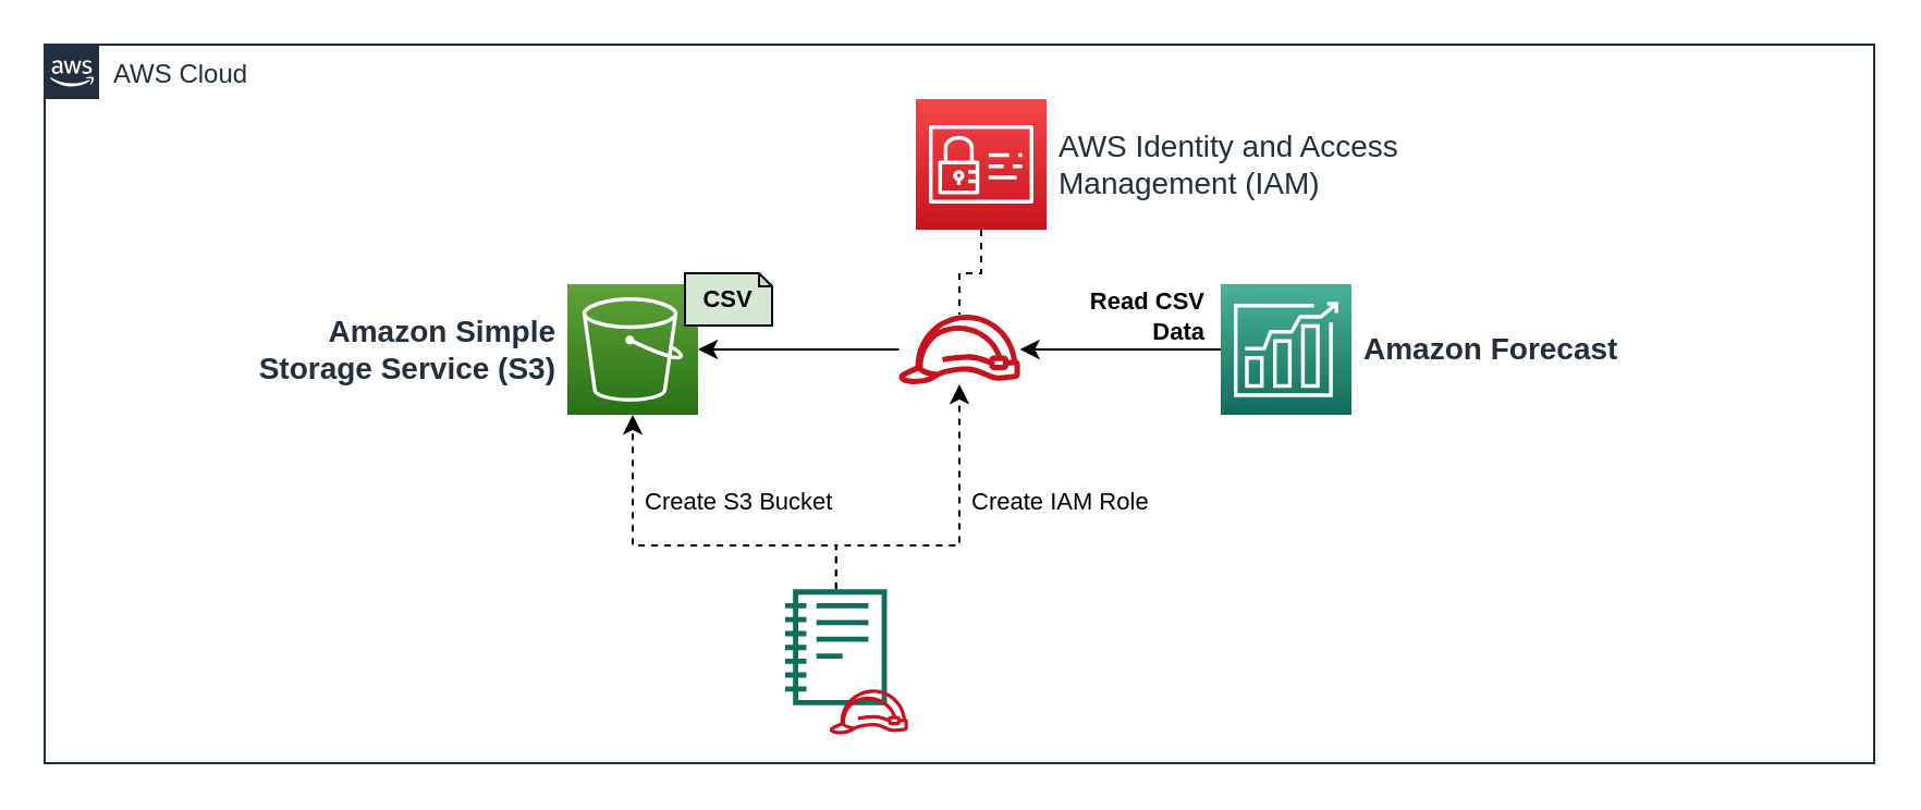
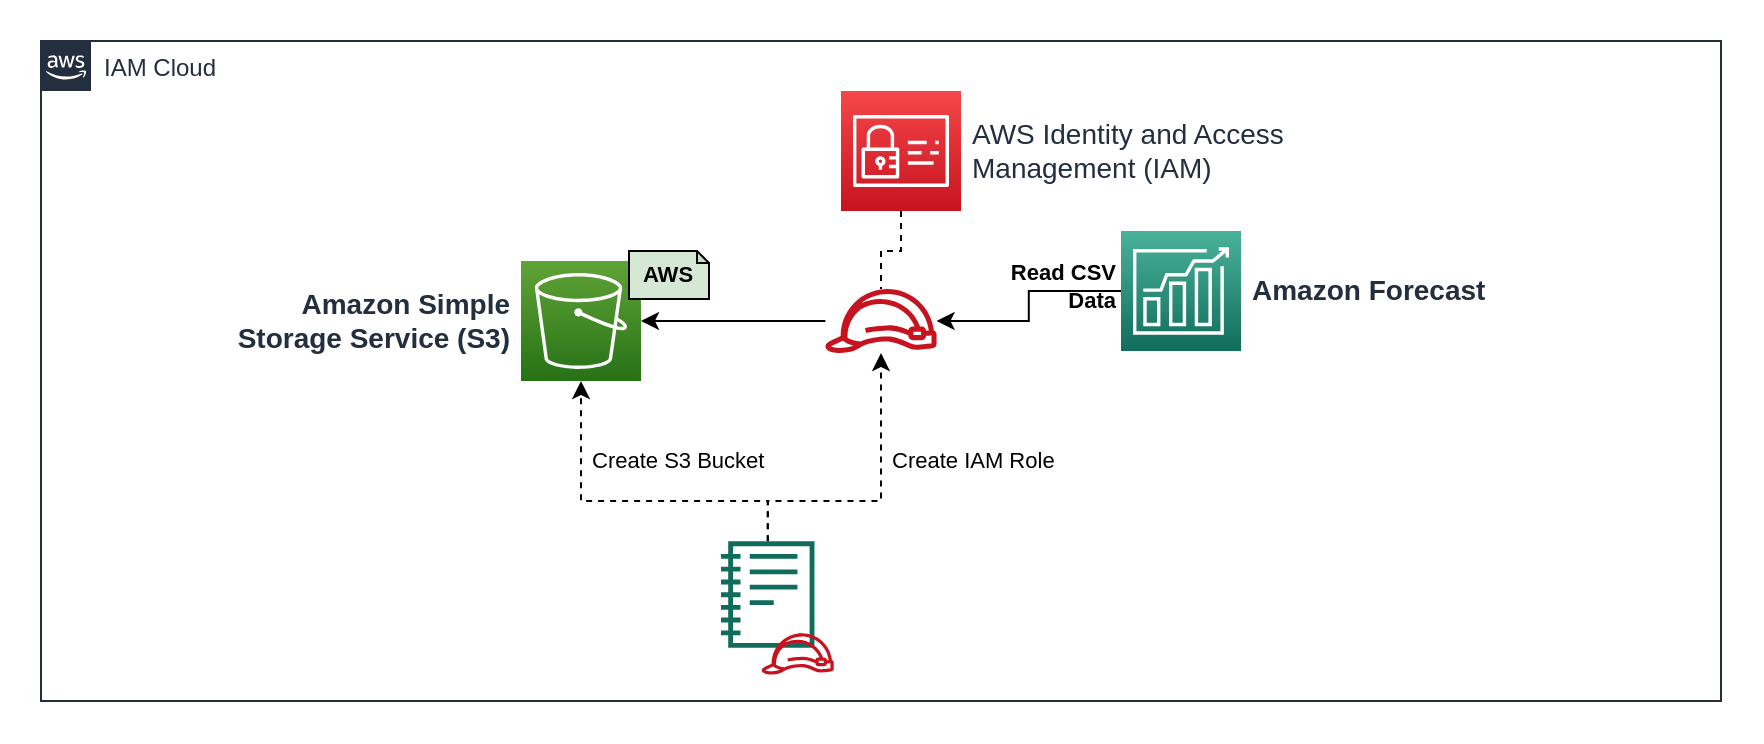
- <mxCell id="2" value="AWS Cloud" style="points=[[0,0],[0.25,0],[0.5,0],[0.75,0],[1,0],[1,0.25],[1,0.5],[1,0.75],[1,1],[0.75,1],[0.5,1],[0.25,1],[0,1],[0,0.75],[0,0.5],[0,0.25]];outlineConnect=0;gradientColor=none;html=1;whiteSpace=wrap;fontSize=12;fontStyle=0;shape=mxgraph.aws4.group;grIcon=mxgraph.aws4.group_aws_cloud_alt;strokeColor=#232F3E;fillColor=none;verticalAlign=top;align=left;spacingLeft=30;fontColor=#232F3E;dashed=0;labelBackgroundColor=none;" vertex="1" parent="1"><mxGeometry x="20" y="20" width="840" height="330" as="geometry" /></mxCell>
+ <mxCell id="2" value="IAM Cloud" style="points=[[0,0],[0.25,0],[0.5,0],[0.75,0],[1,0],[1,0.25],[1,0.5],[1,0.75],[1,1],[0.75,1],[0.5,1],[0.25,1],[0,1],[0,0.75],[0,0.5],[0,0.25]];outlineConnect=0;gradientColor=none;html=1;whiteSpace=wrap;fontSize=12;fontStyle=0;shape=mxgraph.aws4.group;grIcon=mxgraph.aws4.group_aws_cloud_alt;strokeColor=#232F3E;fillColor=none;verticalAlign=top;align=left;spacingLeft=30;fontColor=#232F3E;dashed=0;labelBackgroundColor=none;" vertex="1" parent="1"><mxGeometry x="20" y="20" width="840" height="330" as="geometry" /></mxCell>
- <mxCell id="15" value="CSV" style="shape=note;whiteSpace=wrap;html=1;backgroundOutline=1;darkOpacity=0.05;labelBackgroundColor=none;fontSize=11;align=center;size=6;fontStyle=1;fillColor=#D5E8D4;" vertex="1" parent="1"><mxGeometry x="314" y="125" width="40" height="24" as="geometry" /></mxCell>
+ <mxCell id="15" value="AWS" style="shape=note;whiteSpace=wrap;html=1;backgroundOutline=1;darkOpacity=0.05;labelBackgroundColor=none;fontSize=11;align=center;size=6;fontStyle=1;fillColor=#D5E8D4;" vertex="1" parent="1"><mxGeometry x="314" y="125" width="40" height="24" as="geometry" /></mxCell>
- <mxCell id="8" value="Amazon Forecast" style="outlineConnect=0;fontColor=#232F3E;gradientColor=#4AB29A;gradientDirection=north;fillColor=#116D5B;strokeColor=#ffffff;dashed=0;verticalLabelPosition=middle;verticalAlign=middle;align=left;html=1;fontSize=14;fontStyle=1;aspect=fixed;shape=mxgraph.aws4.resourceIcon;resIcon=mxgraph.aws4.forecast;labelPosition=right;spacing=6;" vertex="1" parent="1"><mxGeometry x="560" y="130" width="60" height="60" as="geometry" /></mxCell>
+ <mxCell id="8" value="Amazon Forecast" style="outlineConnect=0;fontColor=#232F3E;gradientColor=#4AB29A;gradientDirection=north;fillColor=#116D5B;strokeColor=#ffffff;dashed=0;verticalLabelPosition=middle;verticalAlign=middle;align=left;html=1;fontSize=14;fontStyle=1;aspect=fixed;shape=mxgraph.aws4.resourceIcon;resIcon=mxgraph.aws4.forecast;labelPosition=right;spacing=6;" vertex="1" parent="1"><mxGeometry x="560" y="115" width="60" height="60" as="geometry" /></mxCell>
